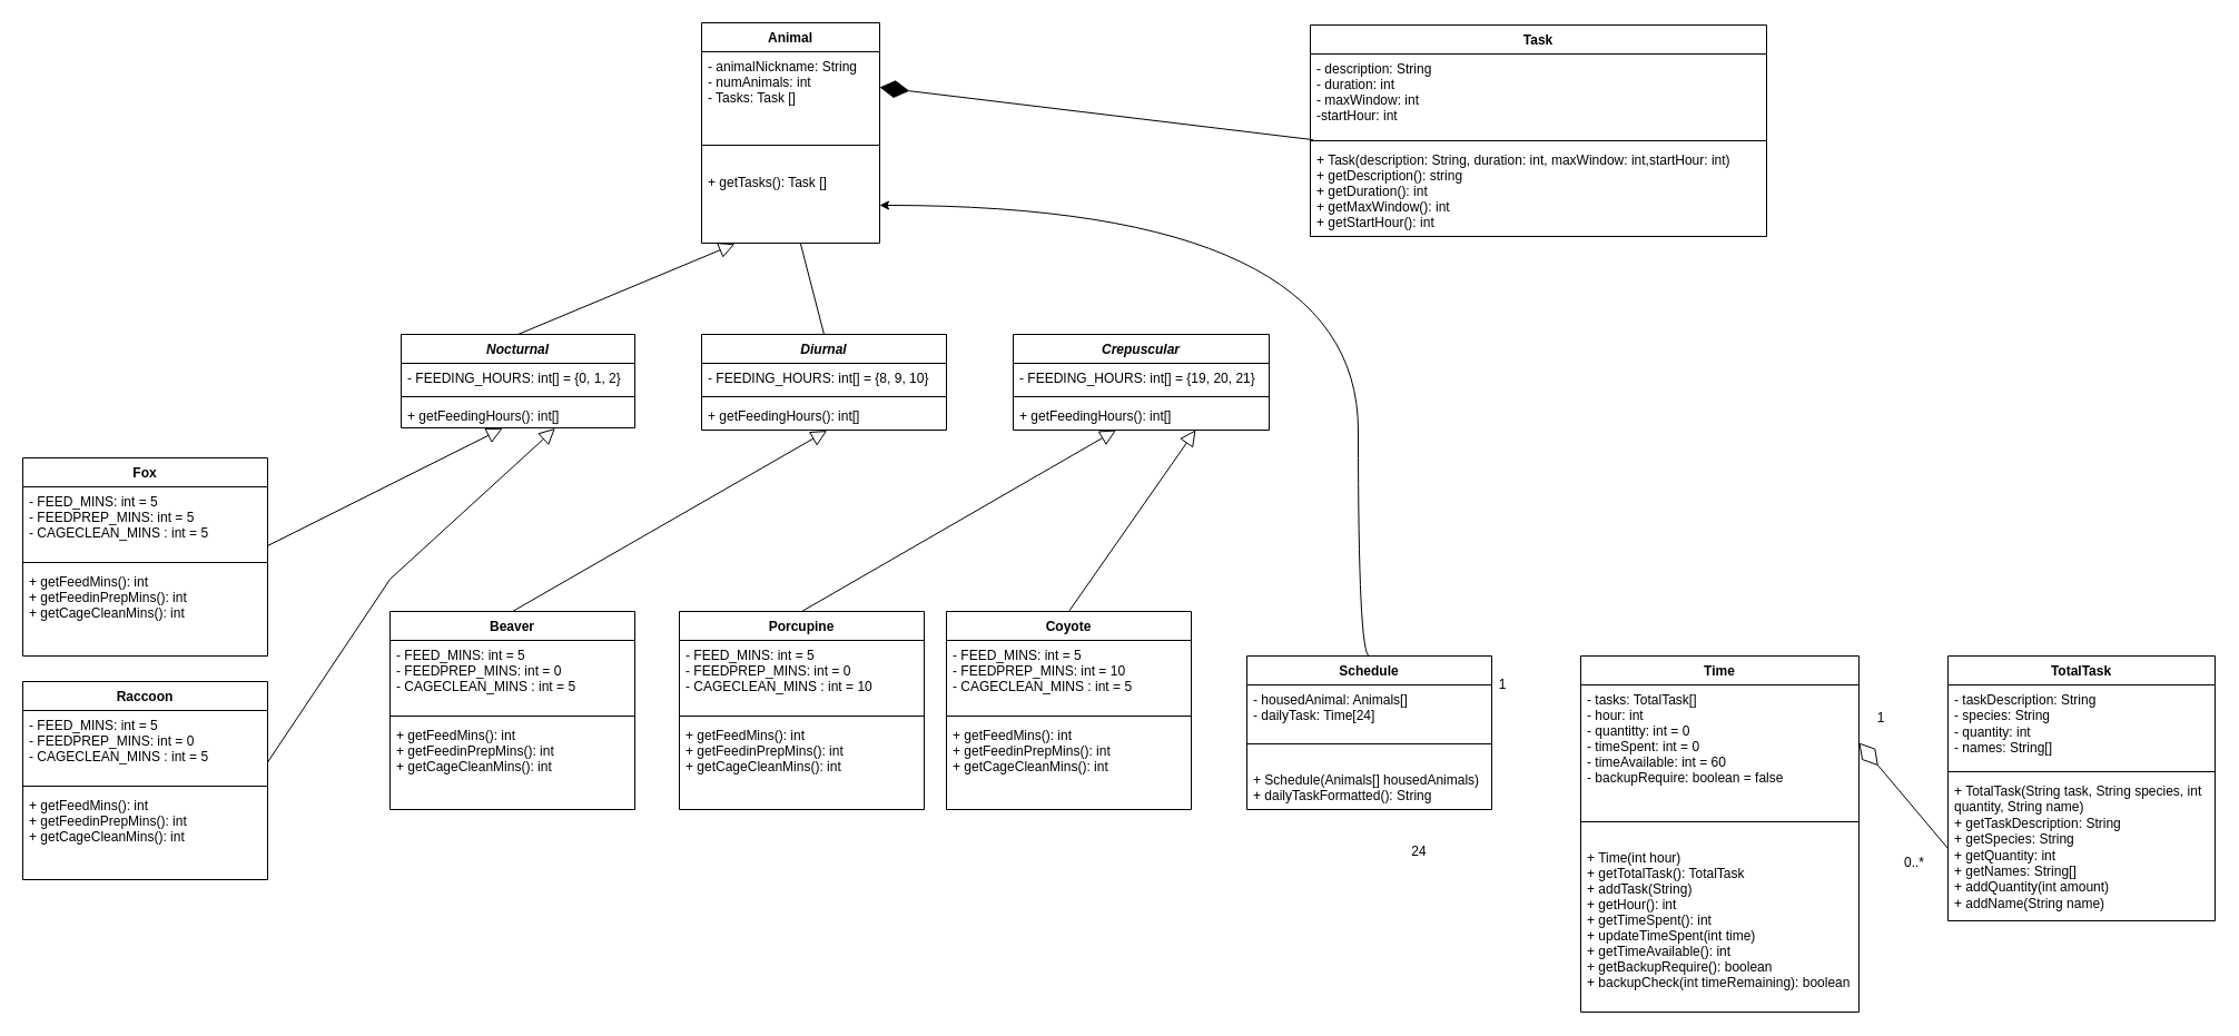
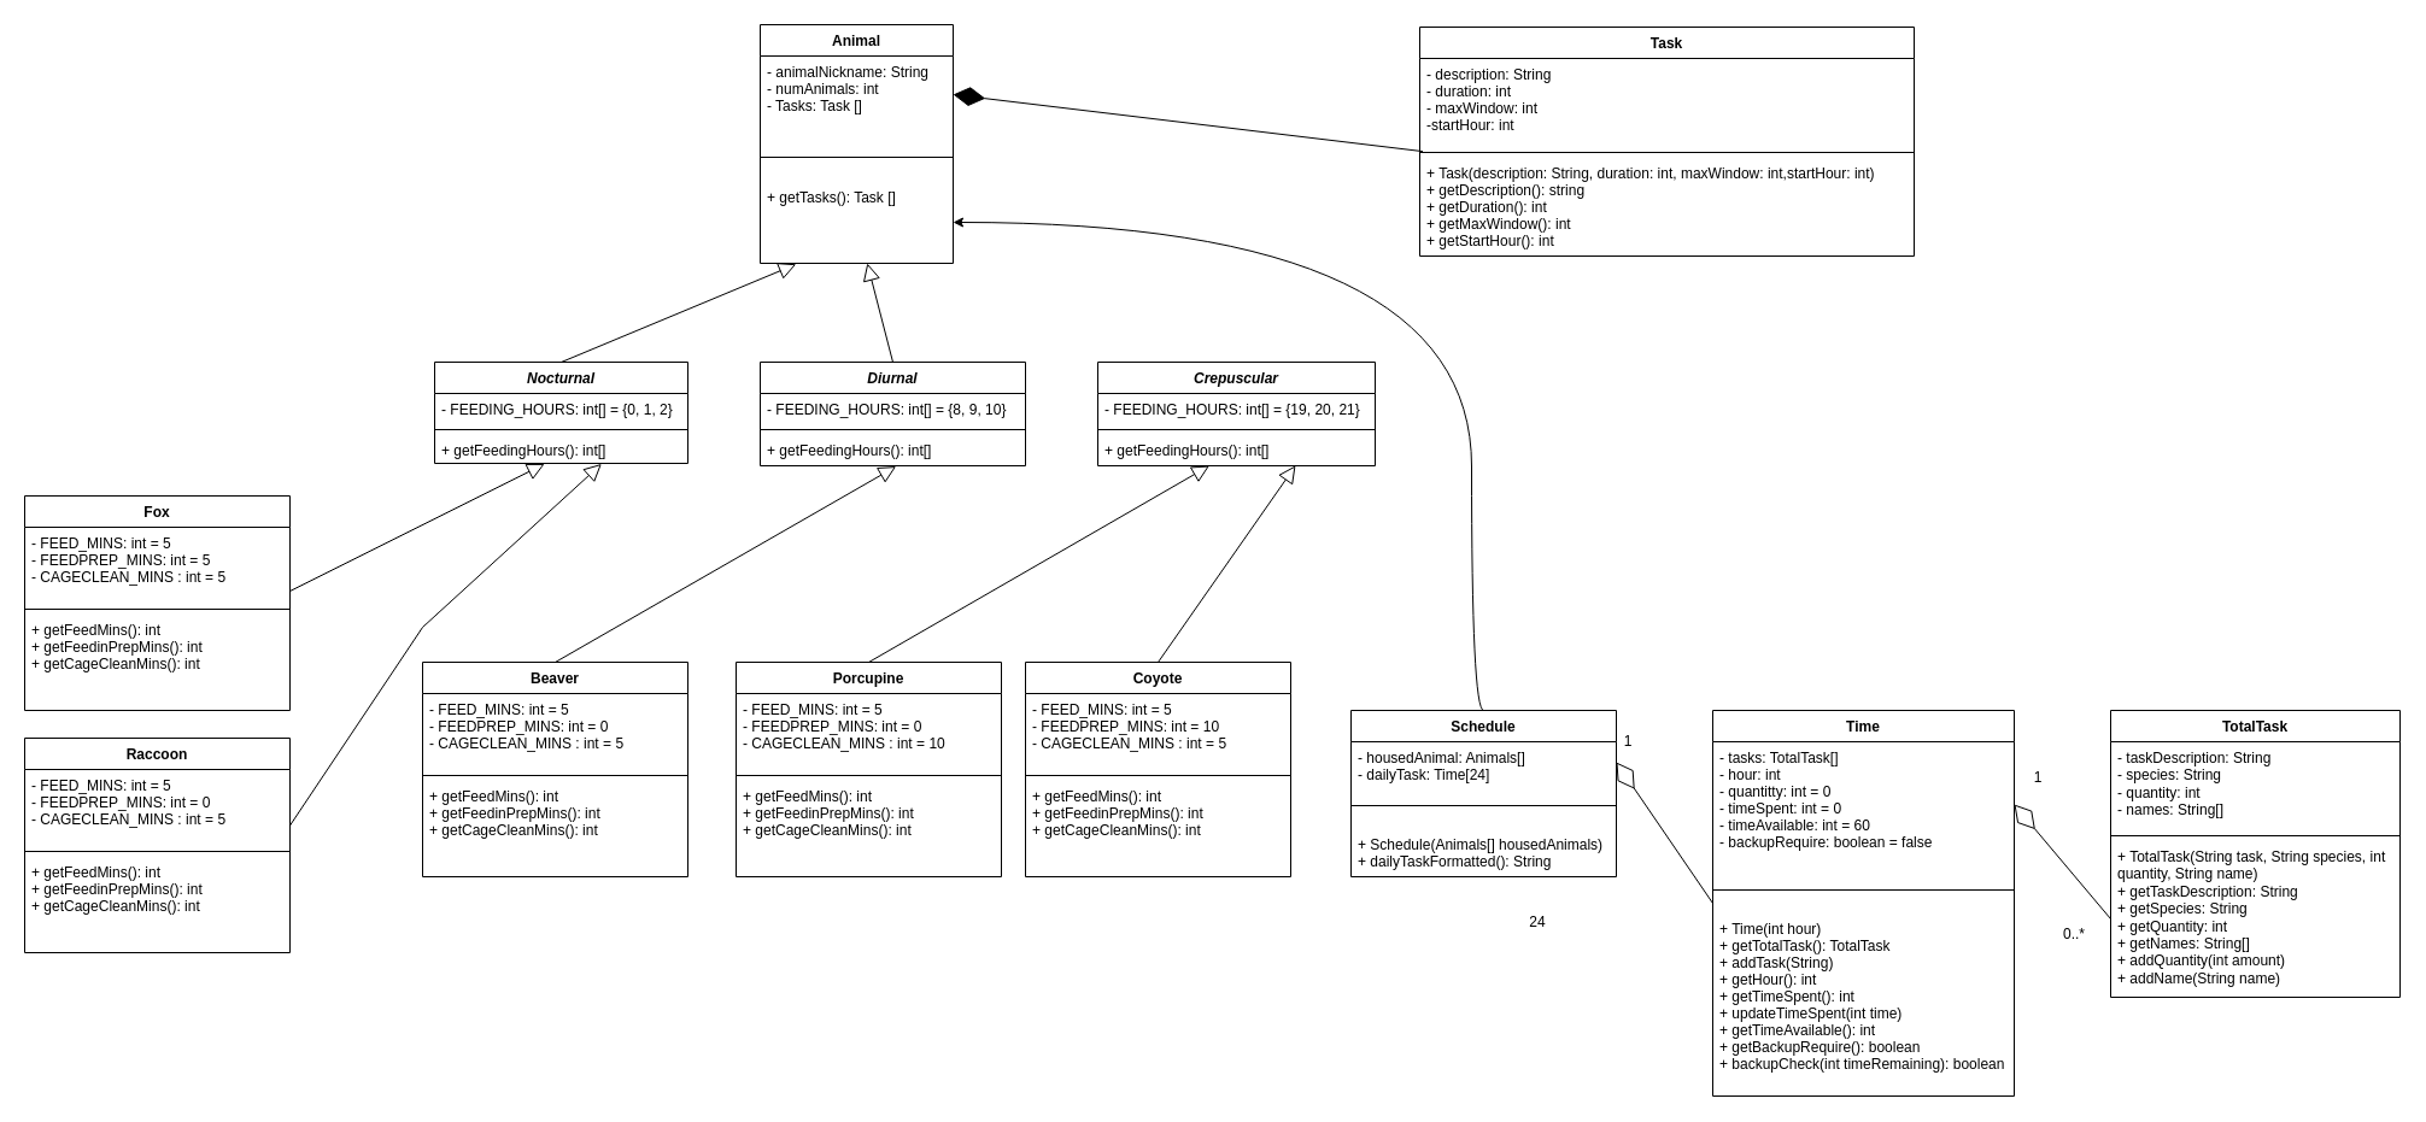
- <mxCell id="32" value="" style="endArrow=none;endFill=0;endSize=12;html=1;rounded=0;exitX=0.5;exitY=0;exitDx=0;exitDy=0;" parent="1" source="22" target="13" edge="1"><mxGeometry width="160" relative="1" as="geometry"><mxPoint x="530" y="270" as="sourcePoint" /><mxPoint x="710" y="220" as="targetPoint" /></mxGeometry></mxCell>
+ <mxCell id="32" value="" style="endArrow=block;endFill=0;endSize=12;html=1;rounded=0;exitX=0.5;exitY=0;exitDx=0;exitDy=0;" parent="1" source="22" target="13" edge="1"><mxGeometry width="160" relative="1" as="geometry"><mxPoint x="530" y="270" as="sourcePoint" /><mxPoint x="710" y="220" as="targetPoint" /></mxGeometry></mxCell>
+ <mxCell id="58" value="" style="endArrow=diamondThin;endFill=0;endSize=24;html=1;rounded=0;entryX=1;entryY=0.5;entryDx=0;entryDy=0;exitX=0;exitY=0.5;exitDx=0;exitDy=0;" parent="1" source="53" target="19" edge="1"><mxGeometry width="160" relative="1" as="geometry"><mxPoint x="1500" y="480" as="sourcePoint" /><mxPoint x="1660" y="480" as="targetPoint" /></mxGeometry></mxCell>
